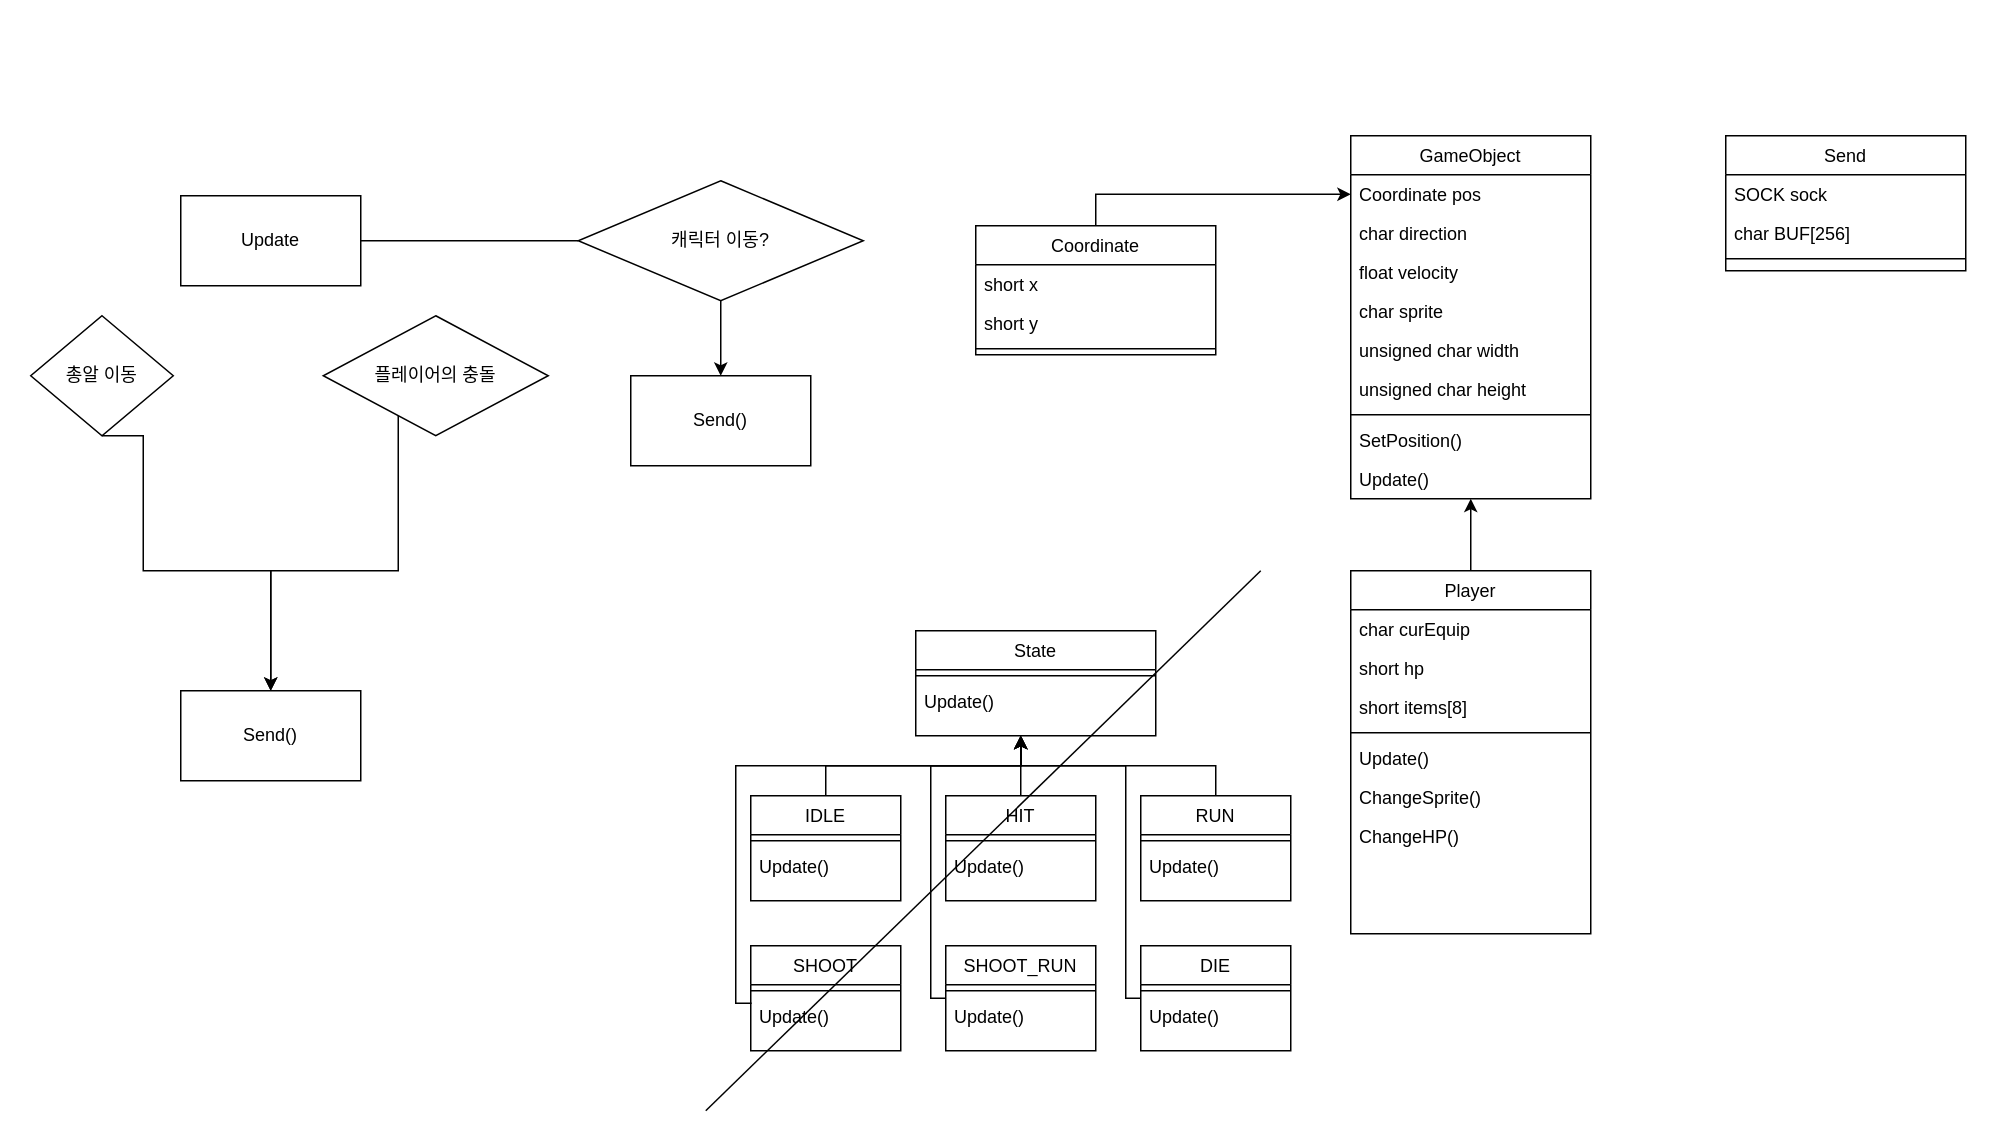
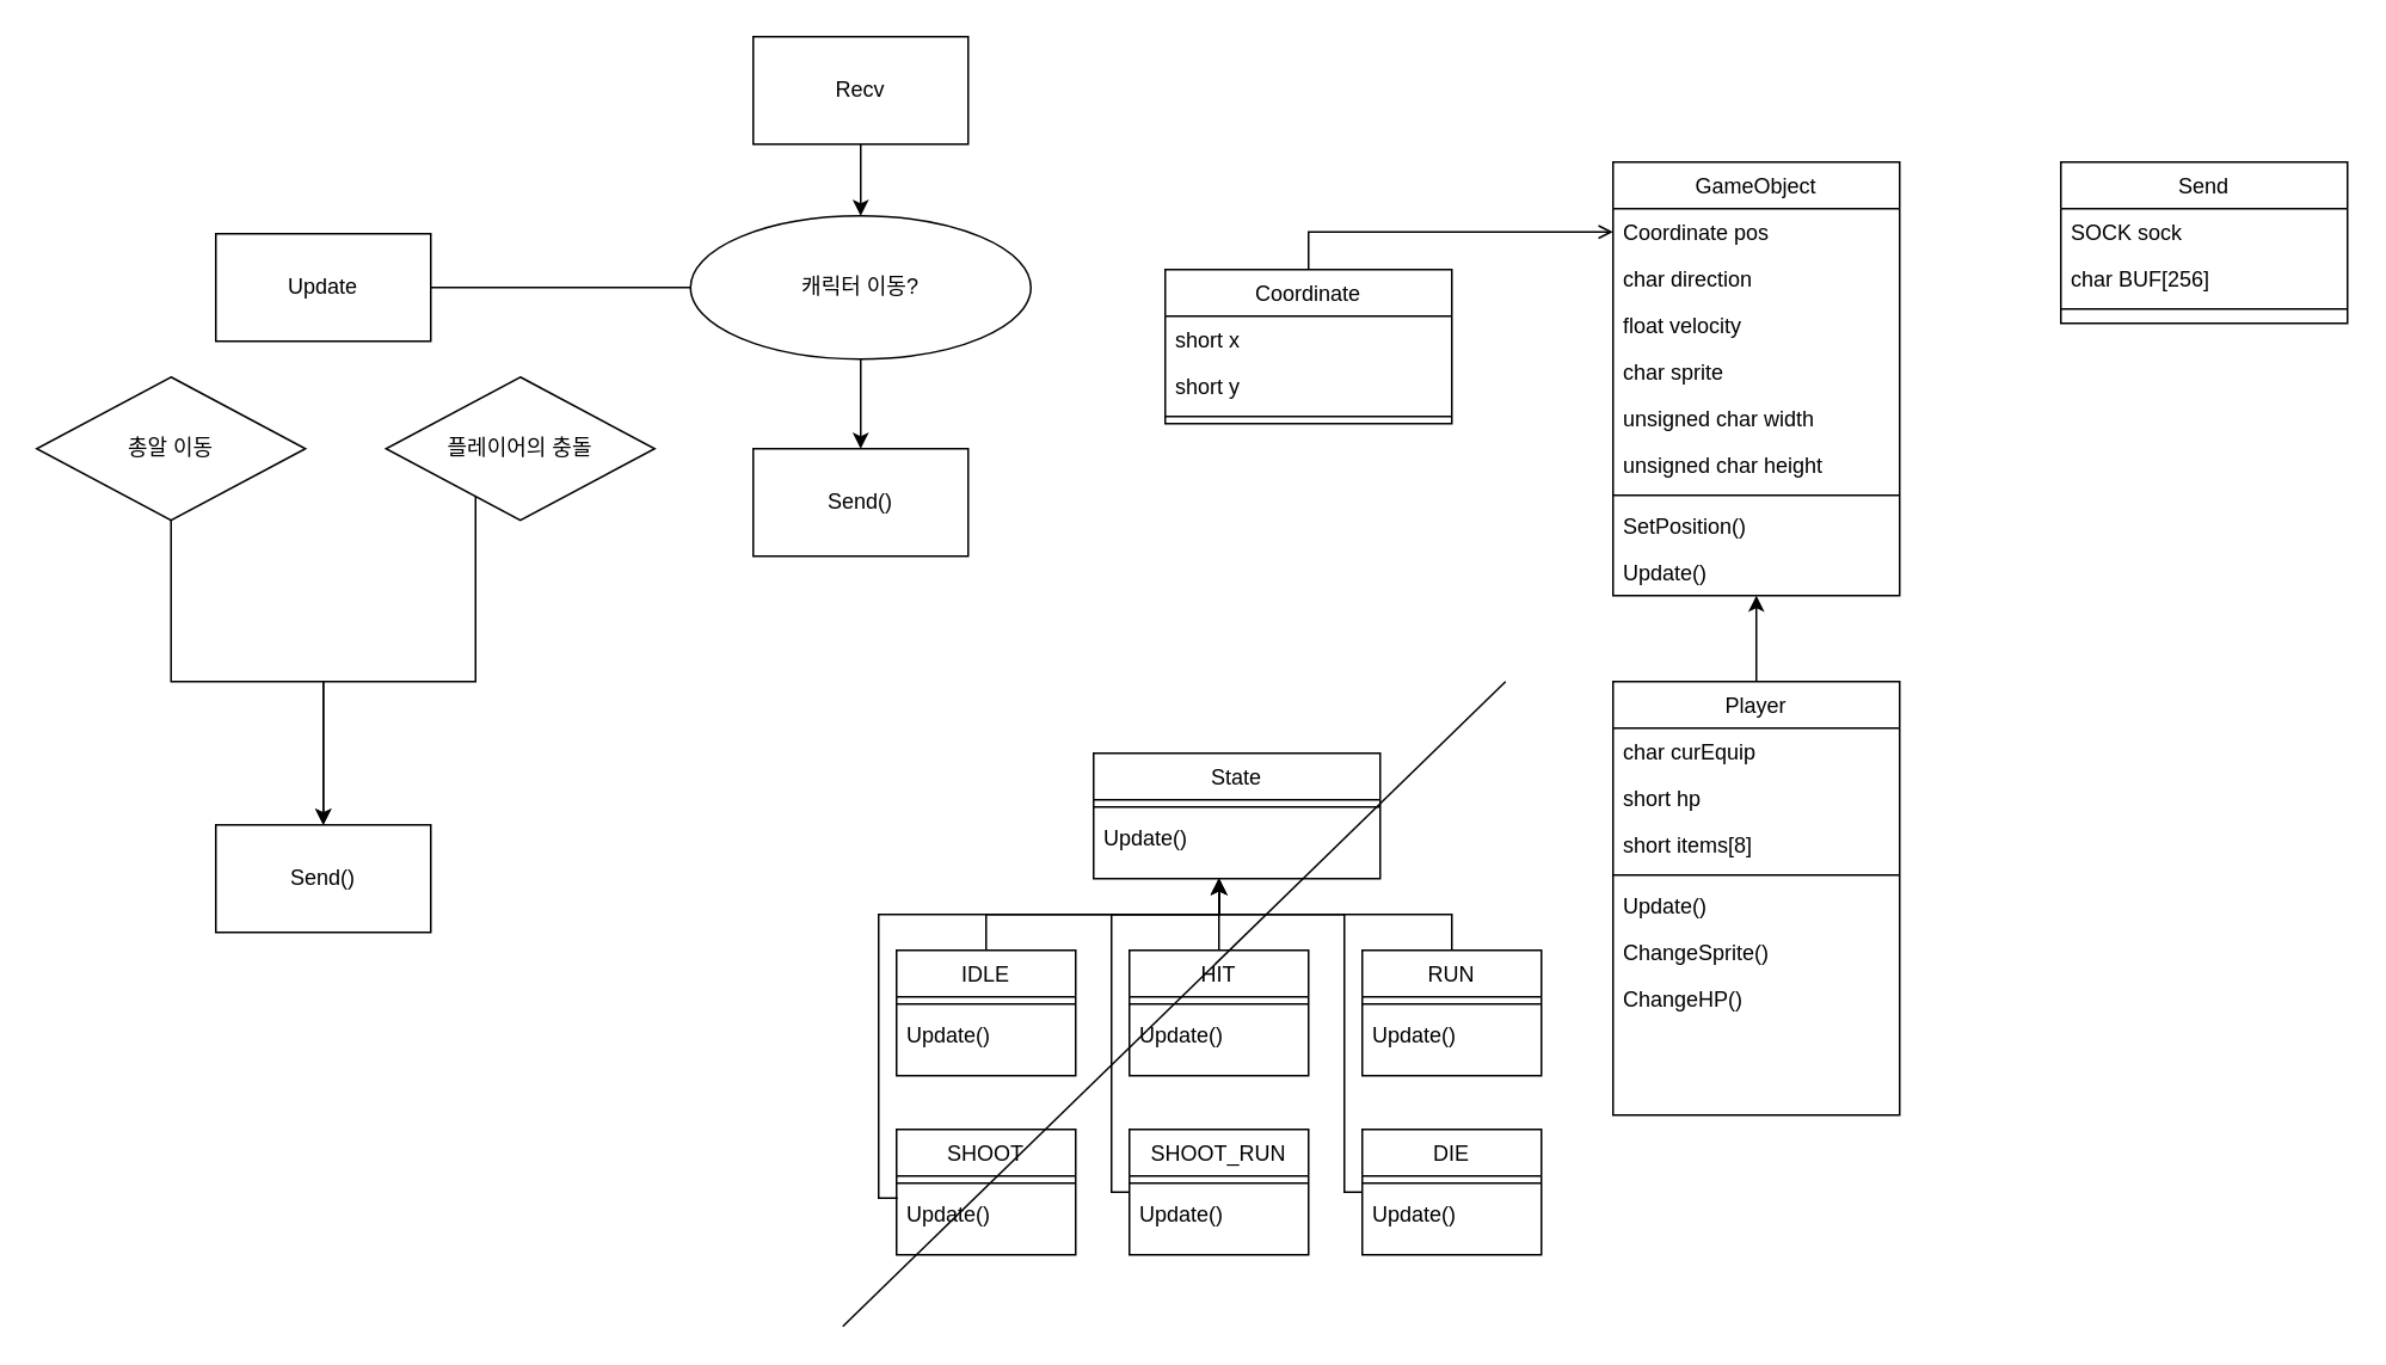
+ <mxCell id="64" value="Recv" style="rounded=0;whiteSpace=wrap;html=1;" vertex="1" parent="1"><mxGeometry x="420" y="20" width="120" height="60" as="geometry" /></mxCell>
+ <mxCell id="63" style="edgeStyle=orthogonalEdgeStyle;rounded=0;orthogonalLoop=1;jettySize=auto;html=1;entryX=0.5;entryY=0;entryDx=0;entryDy=0;" edge="1" parent="1" source="64" target="67"><mxGeometry relative="1" as="geometry" /></mxCell>
- <mxCell id="38" style="edgeStyle=orthogonalEdgeStyle;rounded=0;orthogonalLoop=1;jettySize=auto;html=1;entryX=0;entryY=0.5;entryDx=0;entryDy=0;" parent="1" source="39" target="44" edge="1"><mxGeometry relative="1" as="geometry" /></mxCell>
+ <mxCell id="38" style="edgeStyle=orthogonalEdgeStyle;rounded=0;orthogonalLoop=1;jettySize=auto;html=1;entryX=0;entryY=0.5;entryDx=0;entryDy=0;endArrow=open;" parent="1" source="39" target="44" edge="1"><mxGeometry relative="1" as="geometry" /></mxCell>
- <mxCell id="67" value="캐릭터 이동?" style="rhombus;whiteSpace=wrap;html=1;" vertex="1" parent="1"><mxGeometry x="385" y="120" width="190" height="80" as="geometry" /></mxCell>
+ <mxCell id="67" value="캐릭터 이동?" style="ellipse;whiteSpace=wrap;html=1;" vertex="1" parent="1"><mxGeometry x="385" y="120" width="190" height="80" as="geometry" /></mxCell>
- <mxCell id="61" value="총알 이동" style="rhombus;whiteSpace=wrap;html=1;" vertex="1" parent="1"><mxGeometry x="20" y="210" width="95" height="80" as="geometry" /></mxCell>
+ <mxCell id="61" value="총알 이동" style="rhombus;whiteSpace=wrap;html=1;" vertex="1" parent="1"><mxGeometry x="20" y="210" width="150" height="80" as="geometry" /></mxCell>
